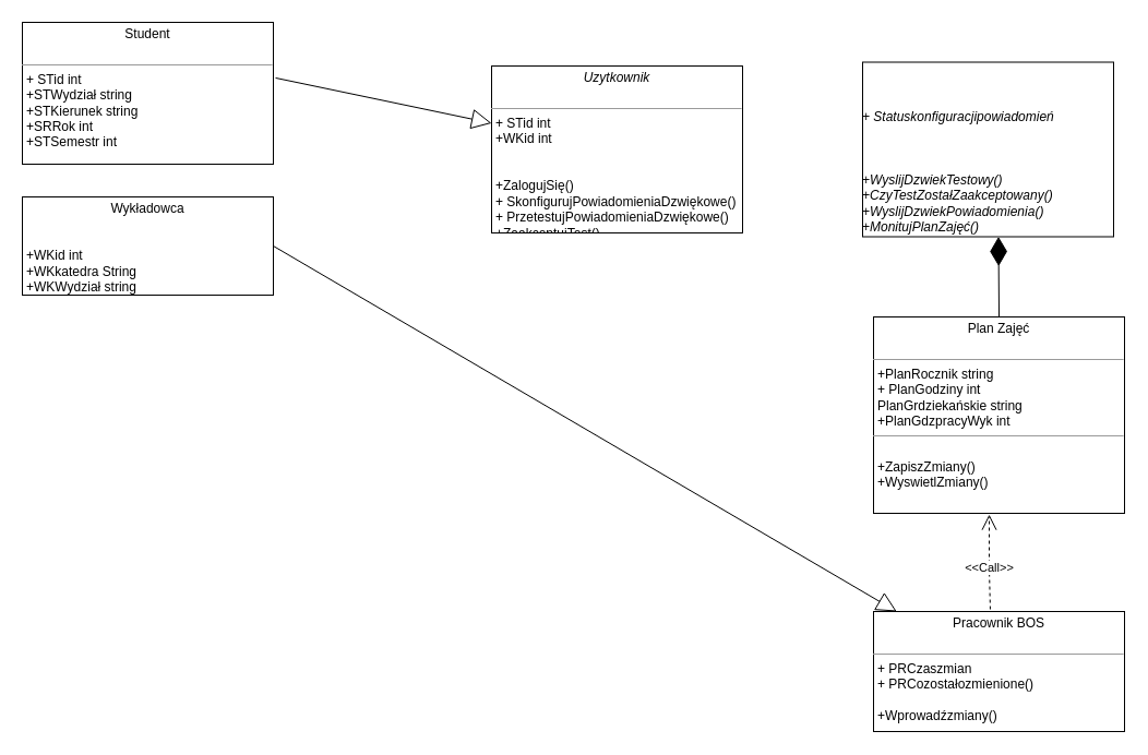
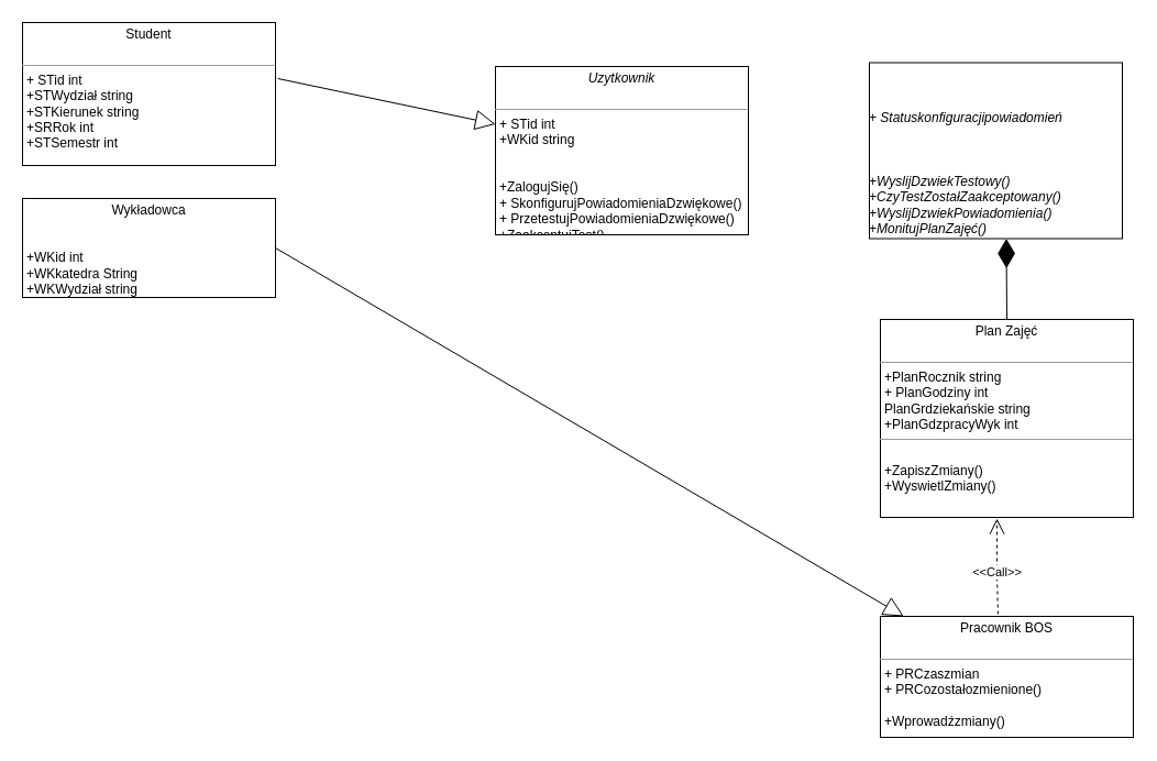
- <mxCell id="5" value="&lt;p style=&quot;margin: 0px ; margin-top: 4px ; text-align: center&quot;&gt;&lt;i&gt;Uzytkownik&lt;/i&gt;&lt;br&gt;&lt;br&gt;&lt;/p&gt;&lt;hr size=&quot;1&quot;&gt;&lt;p style=&quot;margin: 0px ; margin-left: 4px&quot;&gt;+ STid int&lt;br&gt;&lt;/p&gt;&lt;p style=&quot;margin: 0px ; margin-left: 4px&quot;&gt;+WKid int&lt;/p&gt;&lt;p style=&quot;margin: 0px ; margin-left: 4px&quot;&gt;&lt;br&gt;&lt;/p&gt;&lt;p style=&quot;margin: 0px ; margin-left: 4px&quot;&gt;&lt;br&gt;&lt;/p&gt;&lt;p style=&quot;margin: 0px ; margin-left: 4px&quot;&gt;+ZalogujSię()&lt;/p&gt;&lt;p style=&quot;margin: 0px ; margin-left: 4px&quot;&gt;+ SkonfigurujPowiadomieniaDzwiękowe()&lt;br&gt;+ PrzetestujPowiadomieniaDzwiękowe()&lt;/p&gt;&lt;p style=&quot;margin: 0px ; margin-left: 4px&quot;&gt;+ZaakceptujTest()&lt;/p&gt;" style="verticalAlign=top;align=left;overflow=fill;fontSize=12;fontFamily=Helvetica;html=1;rounded=0;shadow=0;comic=0;labelBackgroundColor=none;strokeWidth=1" vertex="1" parent="1"><mxGeometry x="450" y="60" width="230" height="153" as="geometry" /></mxCell>
+ <mxCell id="5" value="&lt;p style=&quot;margin: 0px ; margin-top: 4px ; text-align: center&quot;&gt;&lt;i&gt;Uzytkownik&lt;/i&gt;&lt;br&gt;&lt;br&gt;&lt;/p&gt;&lt;hr size=&quot;1&quot;&gt;&lt;p style=&quot;margin: 0px ; margin-left: 4px&quot;&gt;+ STid int&lt;br&gt;&lt;/p&gt;&lt;p style=&quot;margin: 0px ; margin-left: 4px&quot;&gt;+WKid string&lt;/p&gt;&lt;p style=&quot;margin: 0px ; margin-left: 4px&quot;&gt;&lt;br&gt;&lt;/p&gt;&lt;p style=&quot;margin: 0px ; margin-left: 4px&quot;&gt;&lt;br&gt;&lt;/p&gt;&lt;p style=&quot;margin: 0px ; margin-left: 4px&quot;&gt;+ZalogujSię()&lt;/p&gt;&lt;p style=&quot;margin: 0px ; margin-left: 4px&quot;&gt;+ SkonfigurujPowiadomieniaDzwiękowe()&lt;br&gt;+ PrzetestujPowiadomieniaDzwiękowe()&lt;/p&gt;&lt;p style=&quot;margin: 0px ; margin-left: 4px&quot;&gt;+ZaakceptujTest()&lt;/p&gt;" style="verticalAlign=top;align=left;overflow=fill;fontSize=12;fontFamily=Helvetica;html=1;rounded=0;shadow=0;comic=0;labelBackgroundColor=none;strokeWidth=1" vertex="1" parent="1"><mxGeometry x="450" y="60" width="230" height="153" as="geometry" /></mxCell>
